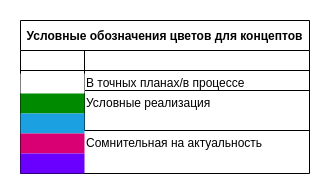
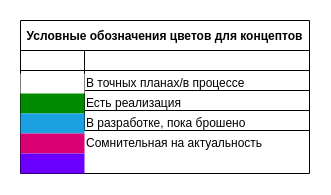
- <mxCell id="9" value="Условные реализация" style="shape=partialRectangle;html=1;whiteSpace=wrap;connectable=0;fillColor=none;top=0;left=0;bottom=0;right=0;overflow=hidden;pointerEvents=1;align=left;" parent="7" vertex="1"><mxGeometry x="64" width="225" height="20" as="geometry"><mxRectangle width="225" height="20" as="alternateBounds" /></mxGeometry></mxCell>
+ <mxCell id="9" value="Есть реализация" style="shape=partialRectangle;html=1;whiteSpace=wrap;connectable=0;fillColor=none;top=0;left=0;bottom=0;right=0;overflow=hidden;pointerEvents=1;align=left;" parent="7" vertex="1"><mxGeometry x="64" width="225" height="20" as="geometry"><mxRectangle width="225" height="20" as="alternateBounds" /></mxGeometry></mxCell>
+ <mxCell id="12" value="В разработке, пока брошено" style="shape=partialRectangle;html=1;whiteSpace=wrap;connectable=0;fillColor=none;top=0;left=0;bottom=0;right=0;overflow=hidden;pointerEvents=1;align=left;" parent="10" vertex="1"><mxGeometry x="64" width="225" height="20" as="geometry"><mxRectangle width="225" height="20" as="alternateBounds" /></mxGeometry></mxCell>
